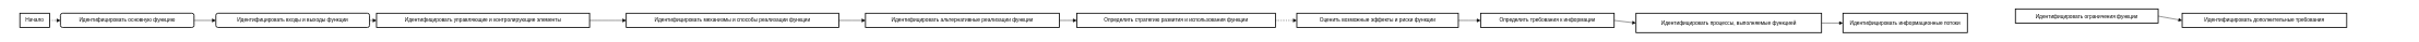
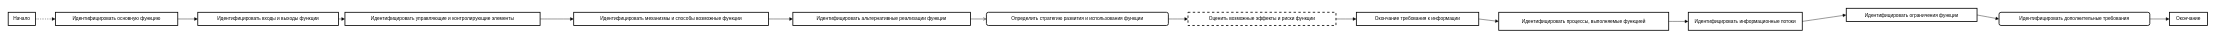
+ <mxCell id="26" value="" style="curved=1;startArrow=none;endArrow=block;exitX=1.002;exitY=0.506;entryX=-0.001;entryY=0.506;" edge="1" parent="1" source="12" target="13"><mxGeometry relative="1" as="geometry"><Array as="points" /></mxGeometry></mxCell>
- <mxCell id="2" value="Начало" style="whiteSpace=wrap;strokeWidth=2;" vertex="1" parent="1"><mxGeometry x="45" y="30" width="68" height="33" as="geometry" /></mxCell>
+ <mxCell id="2" value="Начало" style="whiteSpace=wrap;strokeWidth=2;" vertex="1" parent="1"><mxGeometry width="68" height="33" as="geometry" x="20" y="30" /></mxCell>
- <mxCell id="3" value="Идентифицировать основную функцию" style="whiteSpace=wrap;strokeWidth=2;rounded=1;" vertex="1" parent="1"><mxGeometry x="138" width="306" height="33" as="geometry" y="30" /></mxCell>
+ <mxCell id="3" value="Идентифицировать основную функцию" style="whiteSpace=wrap;strokeWidth=2;" vertex="1" parent="1"><mxGeometry x="138" width="306" height="33" as="geometry" y="30" /></mxCell>
- <mxCell id="4" value="Идентифицировать входы и выходы функции" style="whiteSpace=wrap;strokeWidth=2;rounded=1;" vertex="1" parent="1"><mxGeometry x="494" width="352" height="33" as="geometry" y="30" /></mxCell>
+ <mxCell id="4" value="Идентифицировать входы и выходы функции" style="whiteSpace=wrap;strokeWidth=2;" vertex="1" parent="1"><mxGeometry x="494" width="352" height="33" as="geometry" y="30" /></mxCell>
- <mxCell id="6" value="Идентифицировать механизмы и способы реализации функции" style="whiteSpace=wrap;strokeWidth=2;" vertex="1" parent="1"><mxGeometry x="1434" width="487" height="33" as="geometry" y="30" /></mxCell>
+ <mxCell id="6" value="Идентифицировать механизмы и способы возможные функции" style="whiteSpace=wrap;strokeWidth=2;" vertex="1" parent="1"><mxGeometry x="1434" width="487" height="33" as="geometry" y="30" /></mxCell>
- <mxCell id="21" value="" style="curved=1;startArrow=none;endArrow=block;exitX=1.0;exitY=0.506;entryX=-0.0;entryY=0.506;" edge="1" parent="1" source="7" target="8"><mxGeometry relative="1" as="geometry"><Array as="points" /></mxGeometry></mxCell>
+ <mxCell id="21" value="" style="curved=1;startArrow=none;endArrow=open;exitX=1.0;exitY=0.506;entryX=-0.0;entryY=0.506;" edge="1" parent="1" source="7" target="8"><mxGeometry relative="1" as="geometry"><Array as="points" /></mxGeometry></mxCell>
- <mxCell id="8" value="Определить стратегию развития и использования функции" style="whiteSpace=wrap;strokeWidth=2;" vertex="1" parent="1"><mxGeometry x="2466" width="455" height="33" as="geometry" y="30" /></mxCell>
+ <mxCell id="8" value="Определить стратегию развития и использования функции" style="whiteSpace=wrap;strokeWidth=2;rounded=1;" vertex="1" parent="1"><mxGeometry x="2466" width="455" height="33" as="geometry" y="30" /></mxCell>
- <mxCell id="22" value="" style="curved=1;startArrow=none;endArrow=block;exitX=0.999;exitY=0.506;entryX=0.001;entryY=0.506;dashed=1;" edge="1" parent="1" source="8" target="9"><mxGeometry relative="1" as="geometry"><Array as="points" /></mxGeometry></mxCell>
+ <mxCell id="22" value="" style="curved=1;startArrow=none;endArrow=block;exitX=0.999;exitY=0.506;entryX=0.001;entryY=0.506;" edge="1" parent="1" source="8" target="9"><mxGeometry relative="1" as="geometry"><Array as="points" /></mxGeometry></mxCell>
- <mxCell id="9" value="Оценить возможные эффекты и риски функции" style="whiteSpace=wrap;strokeWidth=2;" vertex="1" parent="1"><mxGeometry x="2970" width="370" height="33" as="geometry" y="30" /></mxCell>
+ <mxCell id="9" value="Оценить возможные эффекты и риски функции" style="whiteSpace=wrap;strokeWidth=2;dashed=1;" vertex="1" parent="1"><mxGeometry x="2970" width="370" height="33" as="geometry" y="30" /></mxCell>
- <mxCell id="10" value="Определить требования к информации" style="whiteSpace=wrap;strokeWidth=2;" vertex="1" parent="1"><mxGeometry x="3391" width="306" height="33" as="geometry" y="30" /></mxCell>
+ <mxCell id="10" value="Окончание требования к информации" style="whiteSpace=wrap;strokeWidth=2;" vertex="1" parent="1"><mxGeometry x="3391" width="306" height="33" as="geometry" y="30" /></mxCell>
- <mxCell id="14" value="Идентифицировать дополнительные требования" style="whiteSpace=wrap;strokeWidth=2;" vertex="1" parent="1"><mxGeometry x="4998" width="377" height="33" as="geometry" y="30" /></mxCell>
+ <mxCell id="14" value="Идентифицировать дополнительные требования" style="whiteSpace=wrap;strokeWidth=2;rounded=1;" vertex="1" parent="1"><mxGeometry x="4998" width="377" height="33" as="geometry" y="30" /></mxCell>
+ <mxCell id="28" value="" style="curved=1;startArrow=none;endArrow=block;exitX=0.998;exitY=0.506;entryX=0.005;entryY=0.506;" edge="1" parent="1" source="14" target="15"><mxGeometry relative="1" as="geometry"><Array as="points" /></mxGeometry></mxCell>
+ <mxCell id="15" value="Окончание" style="whiteSpace=wrap;strokeWidth=2;" vertex="1" parent="1"><mxGeometry x="5424" width="95" height="33" as="geometry" y="30" /></mxCell>
